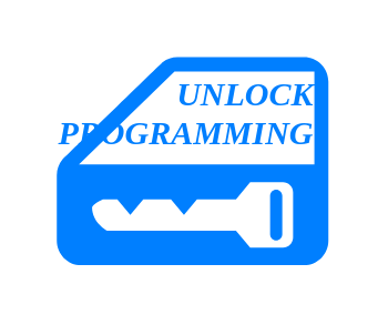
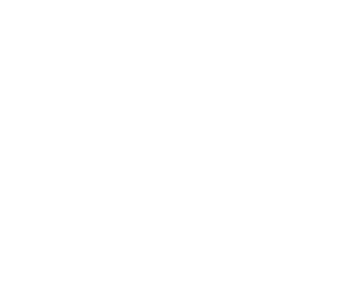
- <mxCell id="2" value="UNLOCK&amp;nbsp; PROGRAMMING&amp;nbsp;" style="shape=mxgraph.signs.transportation.car_lock;html=1;pointerEvents=1;fillColor=#007FFF;strokeColor=none;verticalLabelPosition=middle;verticalAlign=top;align=right;fontFamily=Inconsolata;fontSource=https%3A%2F%2Ffonts.googleapis.com%2Fcss%3Ffamily%3DInconsolata;fontSize=12;fontColor=#007FFF;labelPosition=center;whiteSpace=wrap;fontStyle=3" vertex="1" parent="1"><mxGeometry x="20" y="20" width="98" height="75" as="geometry" /></mxCell>
